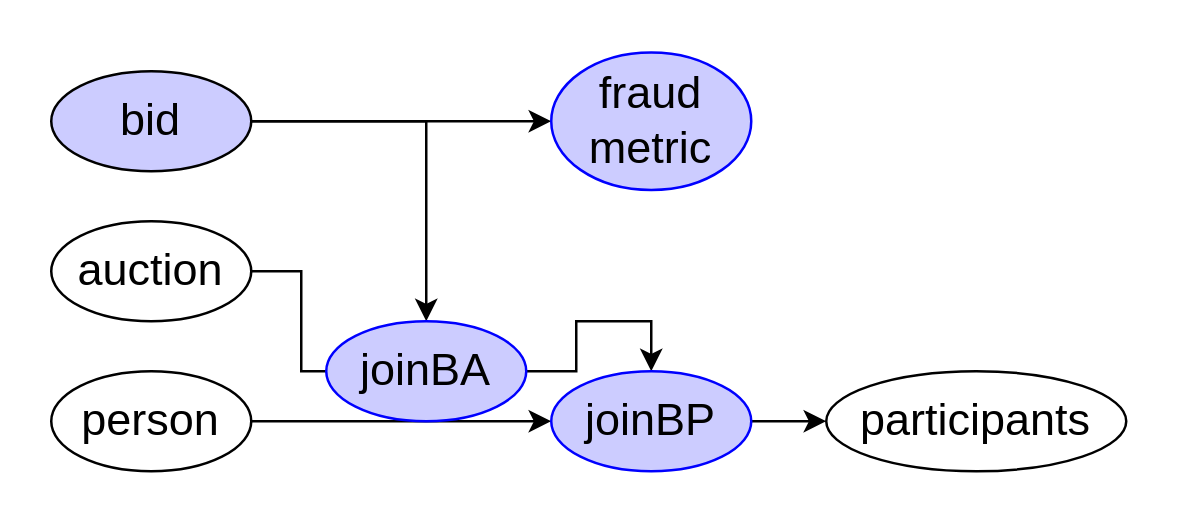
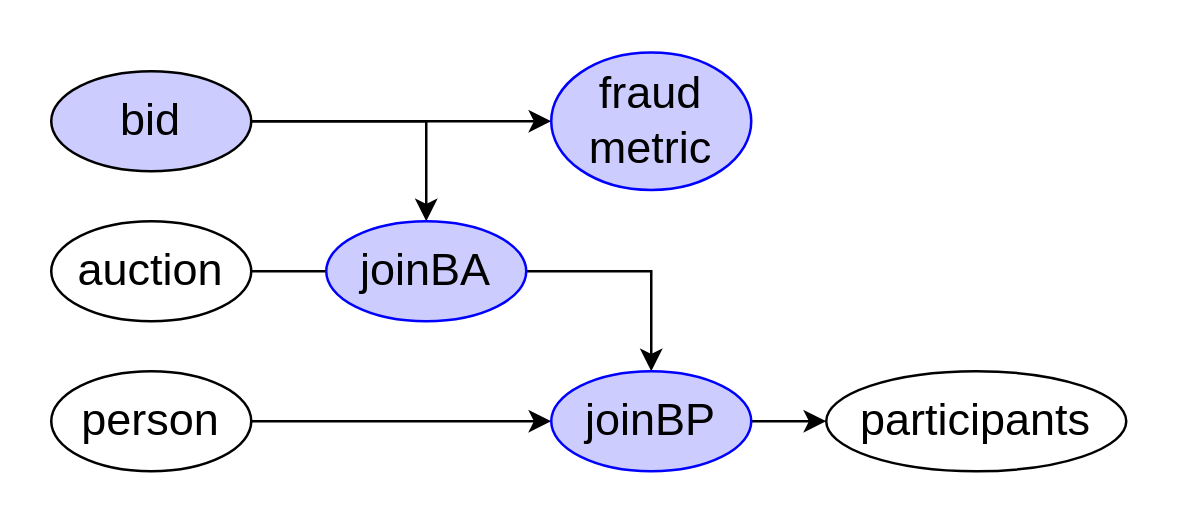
- <mxCell id="10" value="&lt;font style=&quot;font-size: 18px&quot;&gt;joinBA&lt;/font&gt;" style="ellipse;whiteSpace=wrap;html=1;strokeColor=#0000FF;fillColor=#CCCCFF;" parent="1" vertex="1"><mxGeometry x="130" y="128" width="80" height="40" as="geometry" /></mxCell>
+ <mxCell id="10" value="&lt;font style=&quot;font-size: 18px&quot;&gt;joinBA&lt;/font&gt;" style="ellipse;whiteSpace=wrap;html=1;strokeColor=#0000FF;fillColor=#CCCCFF;" parent="1" vertex="1"><mxGeometry x="130" y="88" width="80" height="40" as="geometry" /></mxCell>
